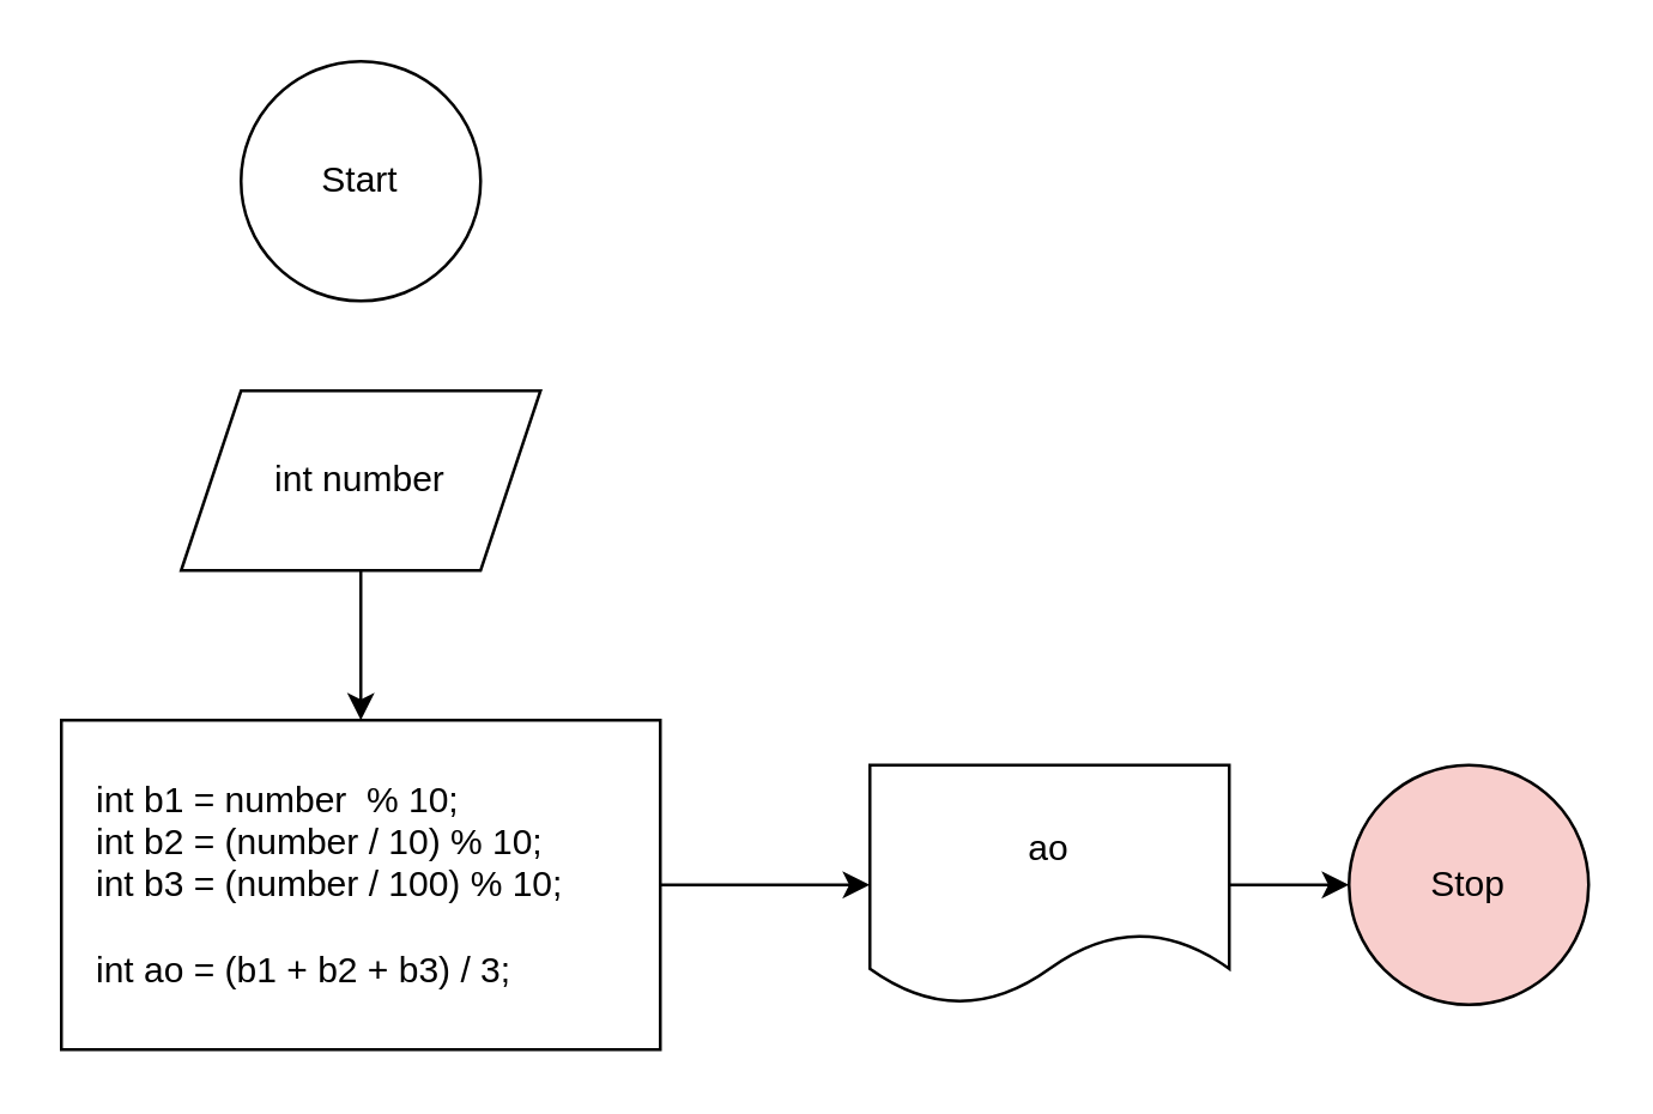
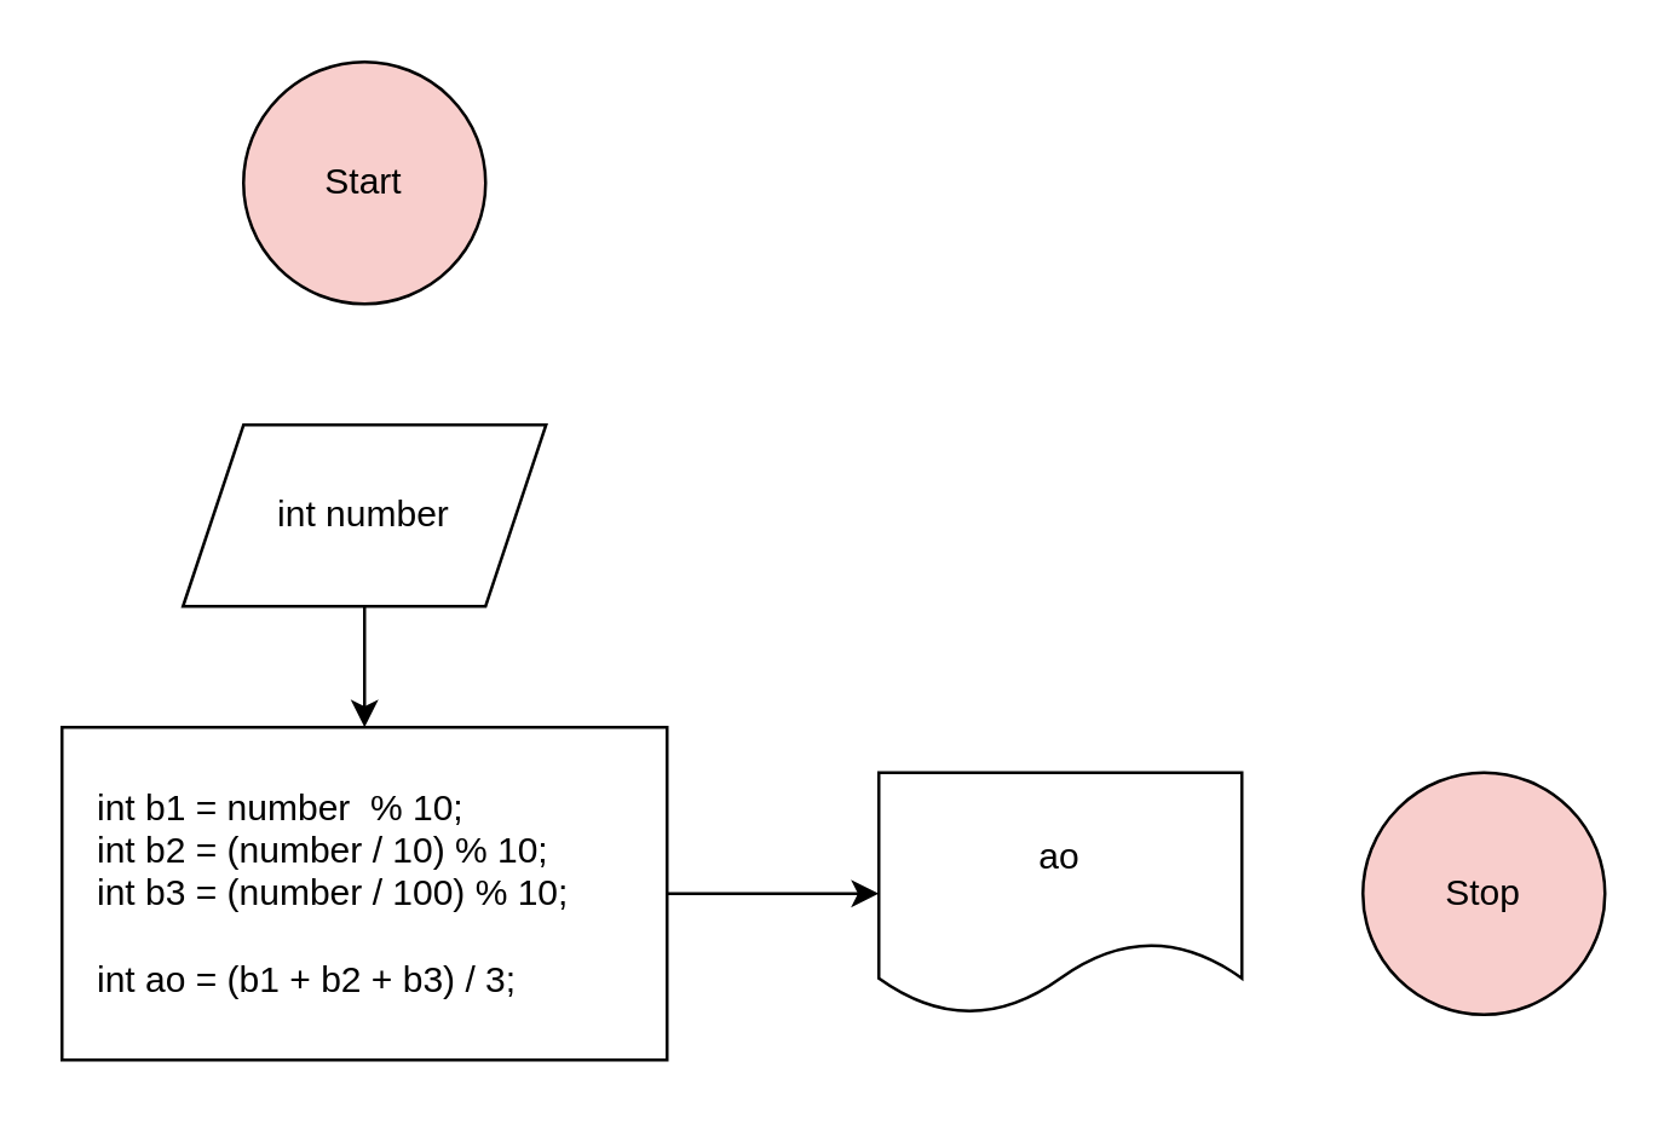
- <mxCell id="2" value="Start&lt;br&gt;" style="ellipse;whiteSpace=wrap;html=1;" vertex="1" parent="1"><mxGeometry x="80" y="20" width="80" height="80" as="geometry" /></mxCell>
+ <mxCell id="2" value="Start&lt;br&gt;" style="ellipse;whiteSpace=wrap;html=1;fillColor=#f8cecc;" vertex="1" parent="1"><mxGeometry x="80" y="20" width="80" height="80" as="geometry" /></mxCell>
- <mxCell id="4" value="int number" style="shape=parallelogram;perimeter=parallelogramPerimeter;whiteSpace=wrap;html=1;fixedSize=1;" vertex="1" parent="1"><mxGeometry x="60" y="130" width="120" height="60" as="geometry" /></mxCell>
+ <mxCell id="4" value="int number" style="shape=parallelogram;perimeter=parallelogramPerimeter;whiteSpace=wrap;html=1;fixedSize=1;" vertex="1" parent="1"><mxGeometry x="60" y="140" width="120" height="60" as="geometry" /></mxCell>
- <mxCell id="7" value="" style="edgeStyle=none;html=1;" edge="1" parent="1" source="8" target="9"><mxGeometry relative="1" as="geometry" /></mxCell>
